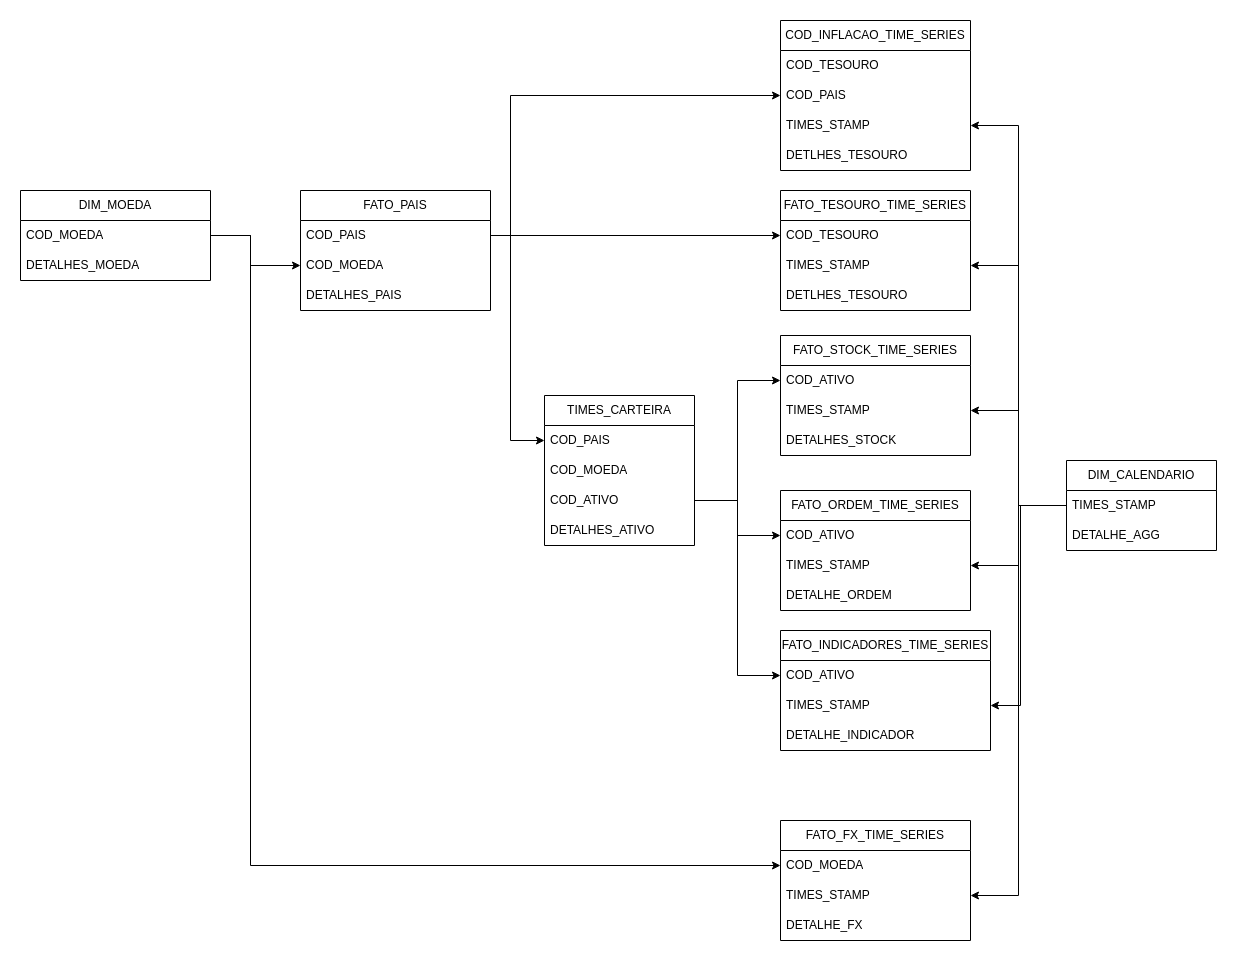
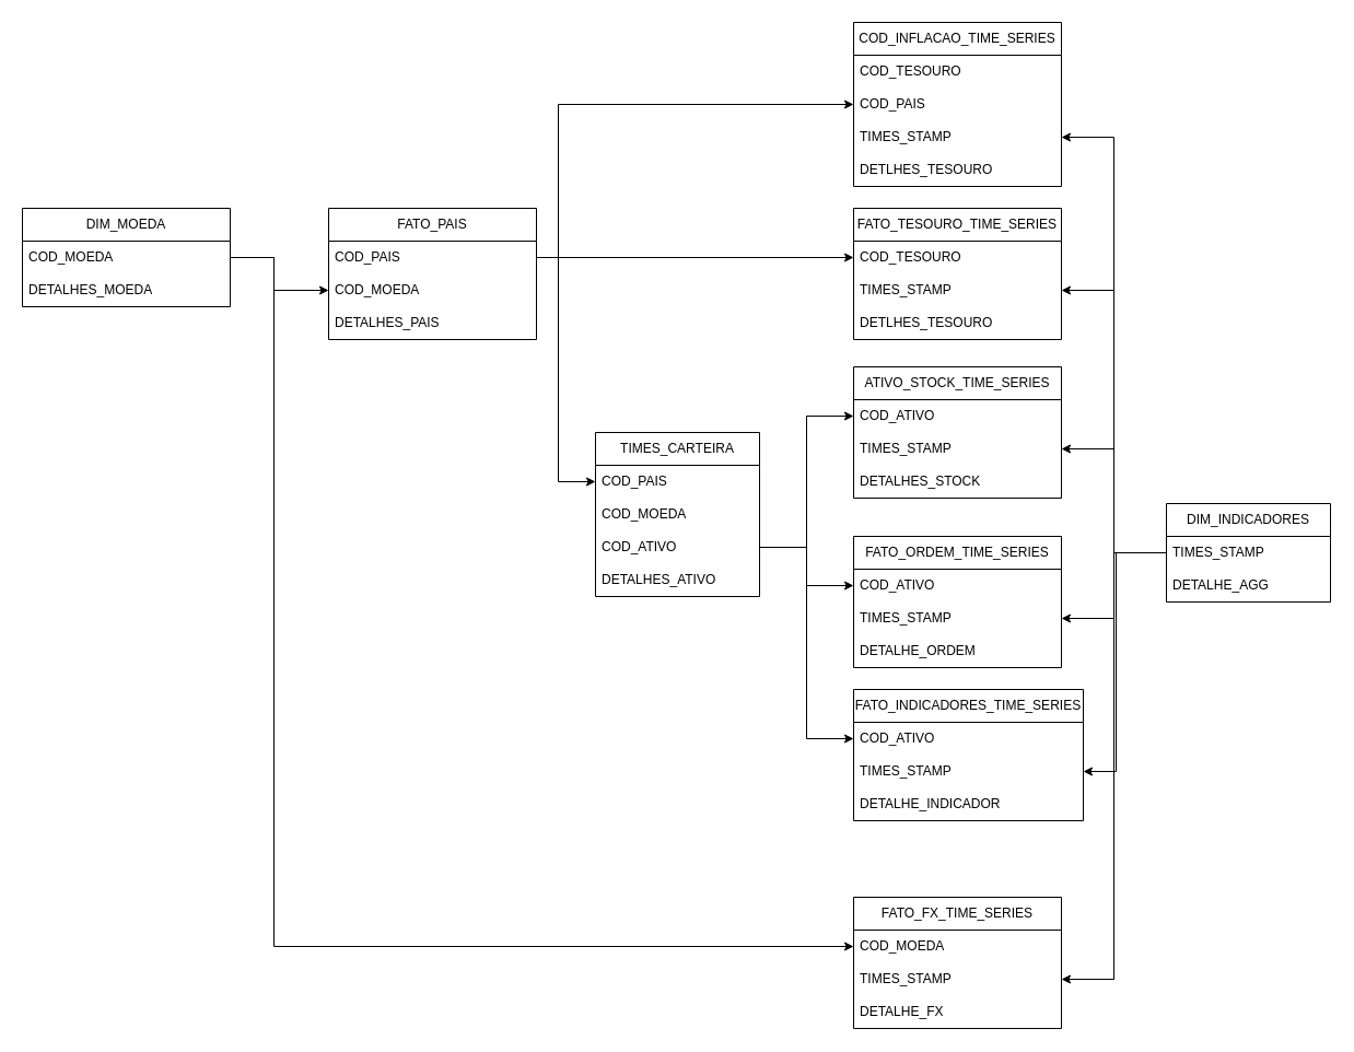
- <mxCell id="7" value="FATO_STOCK_TIME_SERIES" style="swimlane;fontStyle=0;childLayout=stackLayout;horizontal=1;startSize=30;horizontalStack=0;resizeParent=1;resizeParentMax=0;resizeLast=0;collapsible=1;marginBottom=0;whiteSpace=wrap;html=1;" vertex="1" parent="1"><mxGeometry x="780" y="335" width="190" height="120" as="geometry" /></mxCell>
+ <mxCell id="7" value="ATIVO_STOCK_TIME_SERIES" style="swimlane;fontStyle=0;childLayout=stackLayout;horizontal=1;startSize=30;horizontalStack=0;resizeParent=1;resizeParentMax=0;resizeLast=0;collapsible=1;marginBottom=0;whiteSpace=wrap;html=1;" vertex="1" parent="1"><mxGeometry x="780" y="335" width="190" height="120" as="geometry" /></mxCell>
- <mxCell id="34" value="DIM_CALENDARIO" style="swimlane;fontStyle=0;childLayout=stackLayout;horizontal=1;startSize=30;horizontalStack=0;resizeParent=1;resizeParentMax=0;resizeLast=0;collapsible=1;marginBottom=0;whiteSpace=wrap;html=1;" vertex="1" parent="1"><mxGeometry x="1066" y="460" width="150" height="90" as="geometry" /></mxCell>
+ <mxCell id="34" value="DIM_INDICADORES" style="swimlane;fontStyle=0;childLayout=stackLayout;horizontal=1;startSize=30;horizontalStack=0;resizeParent=1;resizeParentMax=0;resizeLast=0;collapsible=1;marginBottom=0;whiteSpace=wrap;html=1;" vertex="1" parent="1"><mxGeometry x="1066" y="460" width="150" height="90" as="geometry" /></mxCell>
